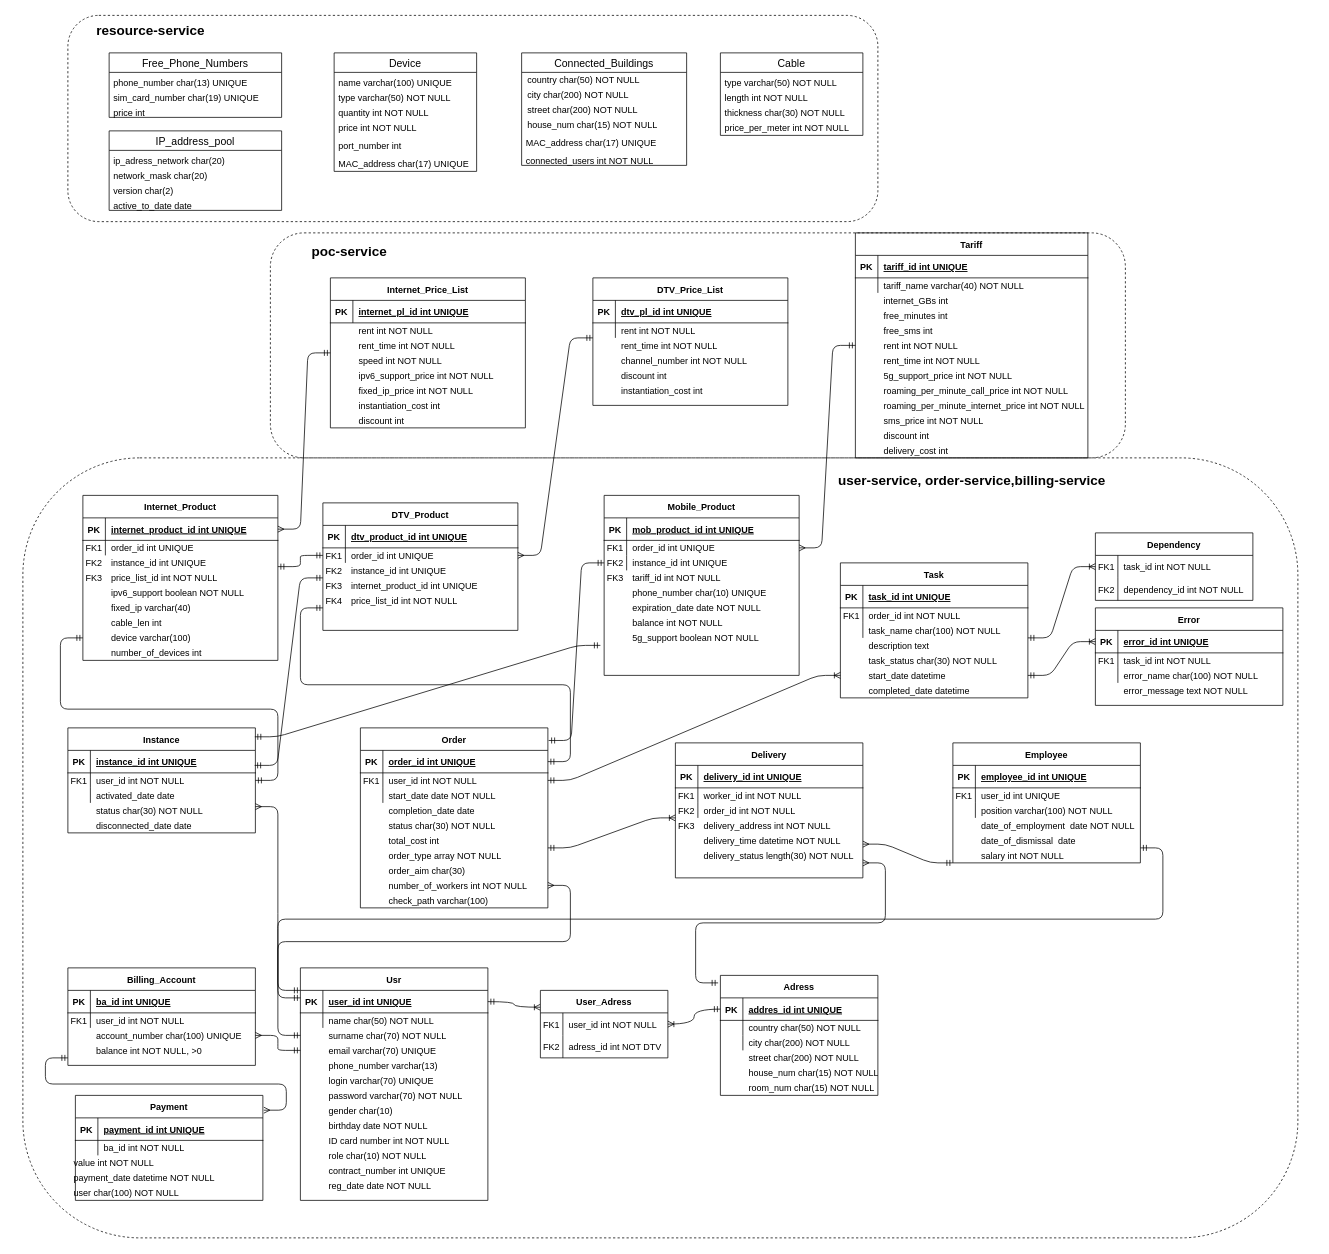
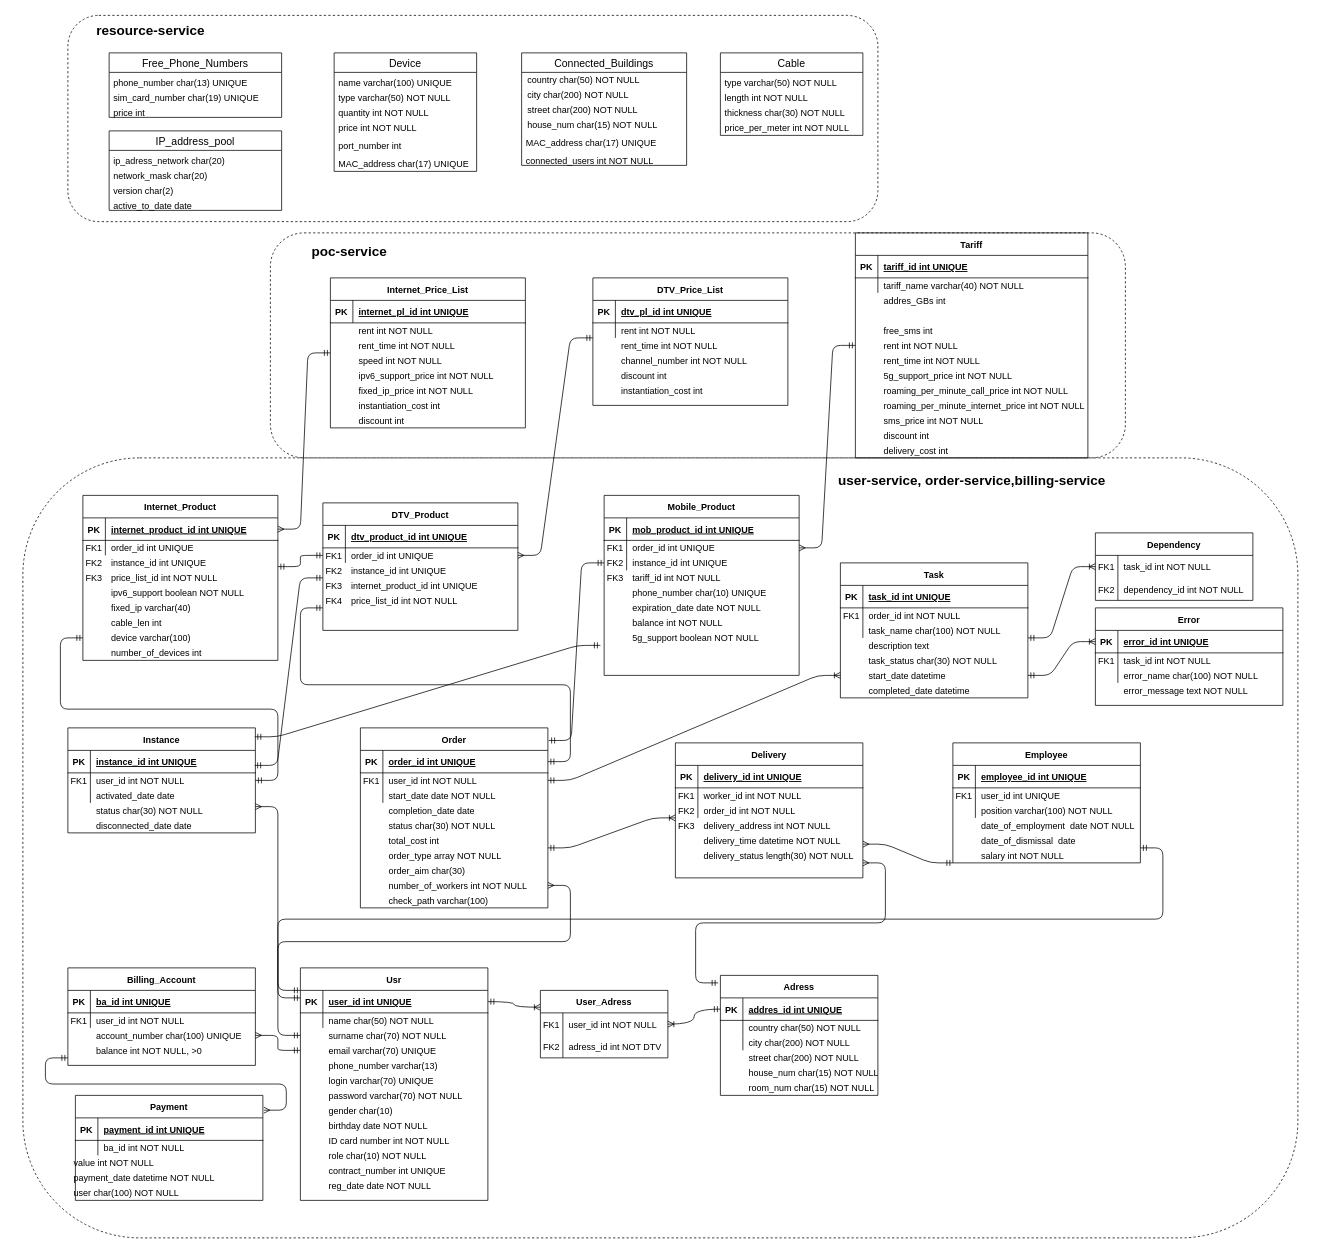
- <mxCell id="88" value="internet_GBs int " style="shape=partialRectangle;overflow=hidden;connectable=0;fillColor=none;top=0;left=0;bottom=0;right=0;align=left;spacingLeft=6;" parent="1" vertex="1"><mxGeometry x="1170" y="390" width="230" height="20" as="geometry" /></mxCell>
+ <mxCell id="88" value="addres_GBs int " style="shape=partialRectangle;overflow=hidden;connectable=0;fillColor=none;top=0;left=0;bottom=0;right=0;align=left;spacingLeft=6;" parent="1" vertex="1"><mxGeometry x="1170" y="390" width="230" height="20" as="geometry" /></mxCell>
- <mxCell id="89" value="free_minutes int " style="shape=partialRectangle;overflow=hidden;connectable=0;fillColor=none;top=0;left=0;bottom=0;right=0;align=left;spacingLeft=6;" parent="1" vertex="1"><mxGeometry x="1170" y="410" width="230" height="20" as="geometry" /></mxCell>
